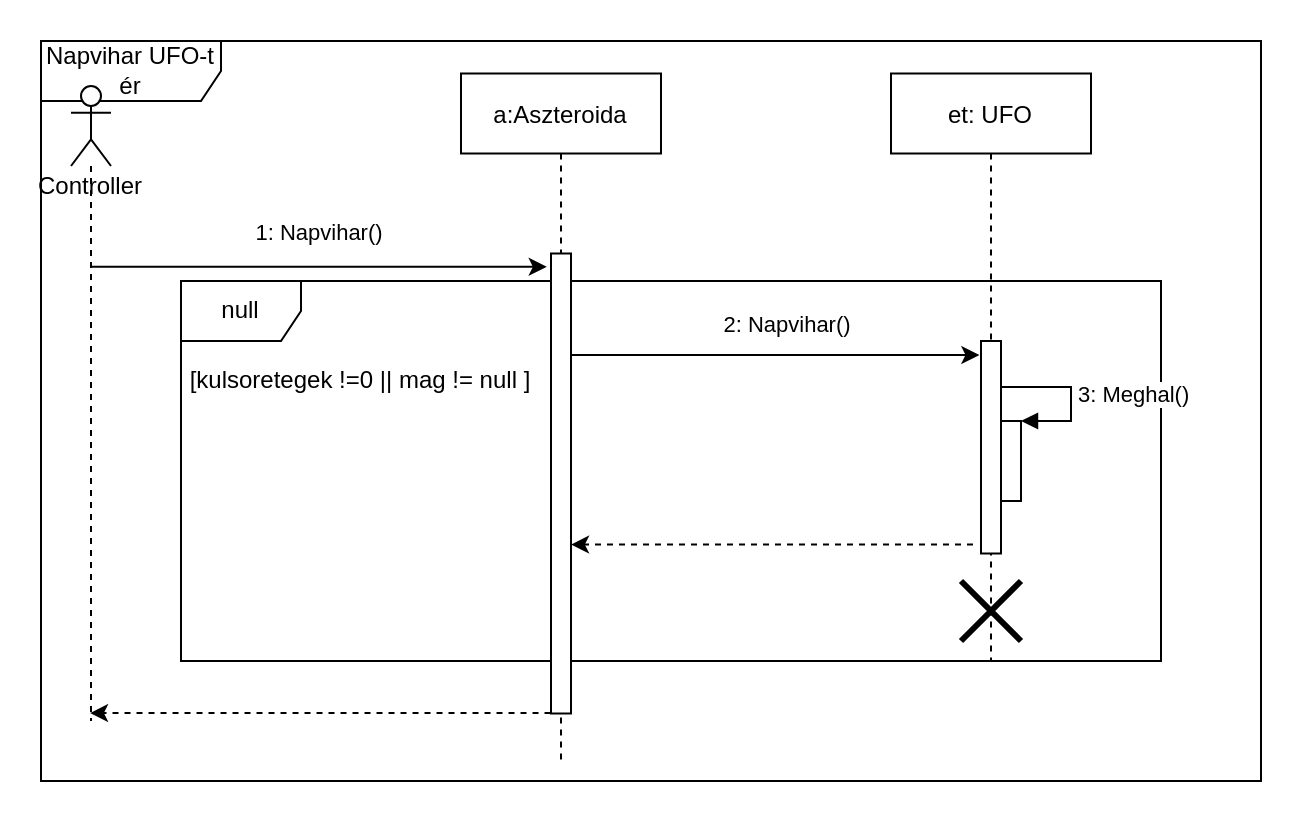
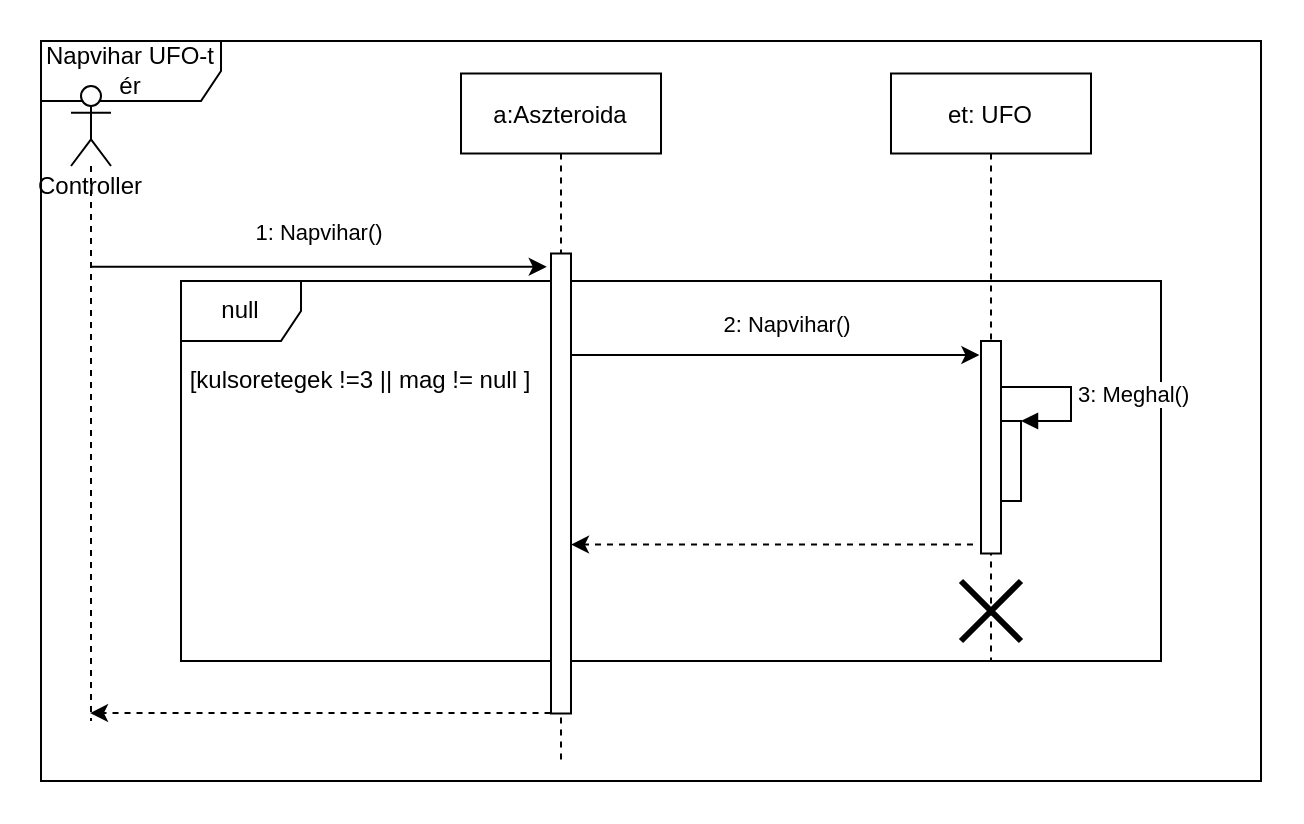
- <mxCell id="5" value="[kulsoretegek !=0 || mag != null ]" style="text;html=1;strokeColor=none;fillColor=none;align=center;verticalAlign=middle;whiteSpace=wrap;rounded=0;" vertex="1" parent="1"><mxGeometry x="80" y="180" width="200" height="20" as="geometry" /></mxCell>
+ <mxCell id="5" value="[kulsoretegek !=3 || mag != null ]" style="text;html=1;strokeColor=none;fillColor=none;align=center;verticalAlign=middle;whiteSpace=wrap;rounded=0;" vertex="1" parent="1"><mxGeometry x="80" y="180" width="200" height="20" as="geometry" /></mxCell>
